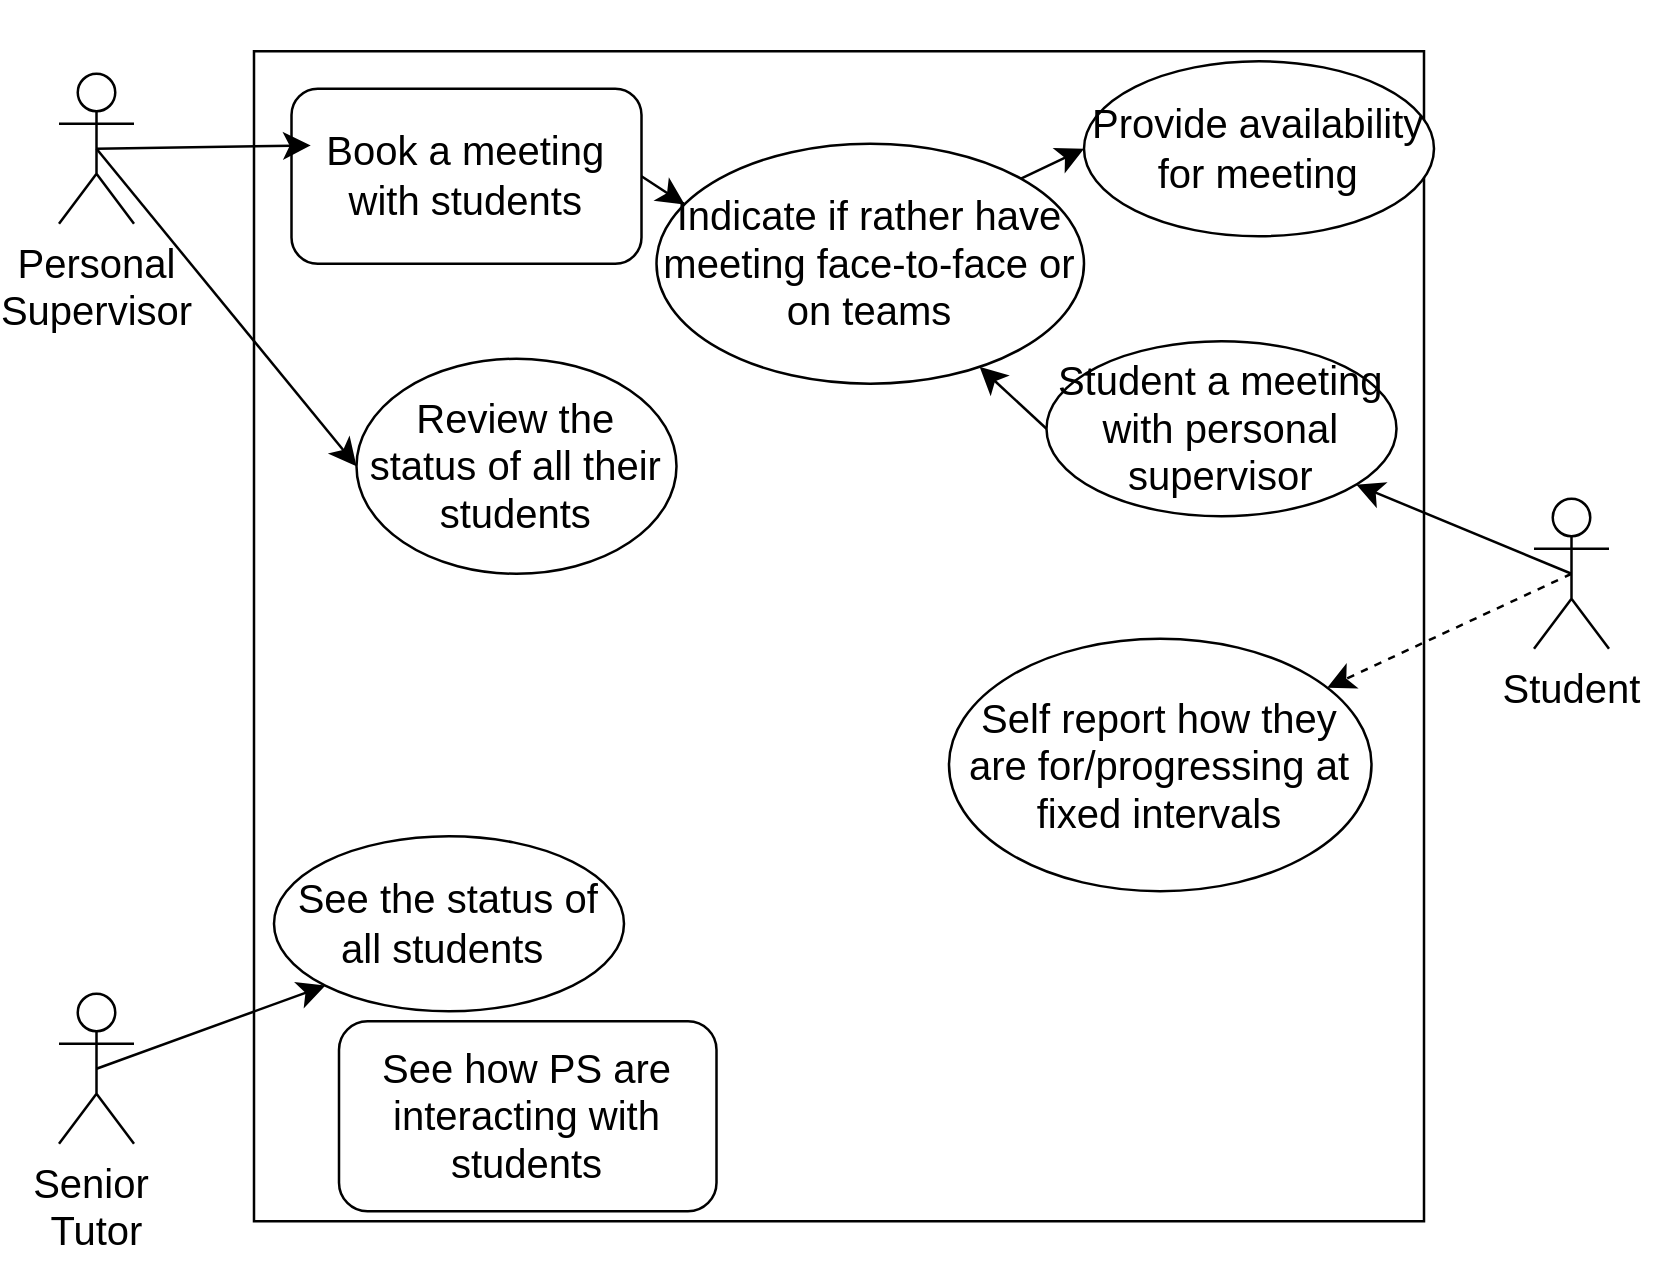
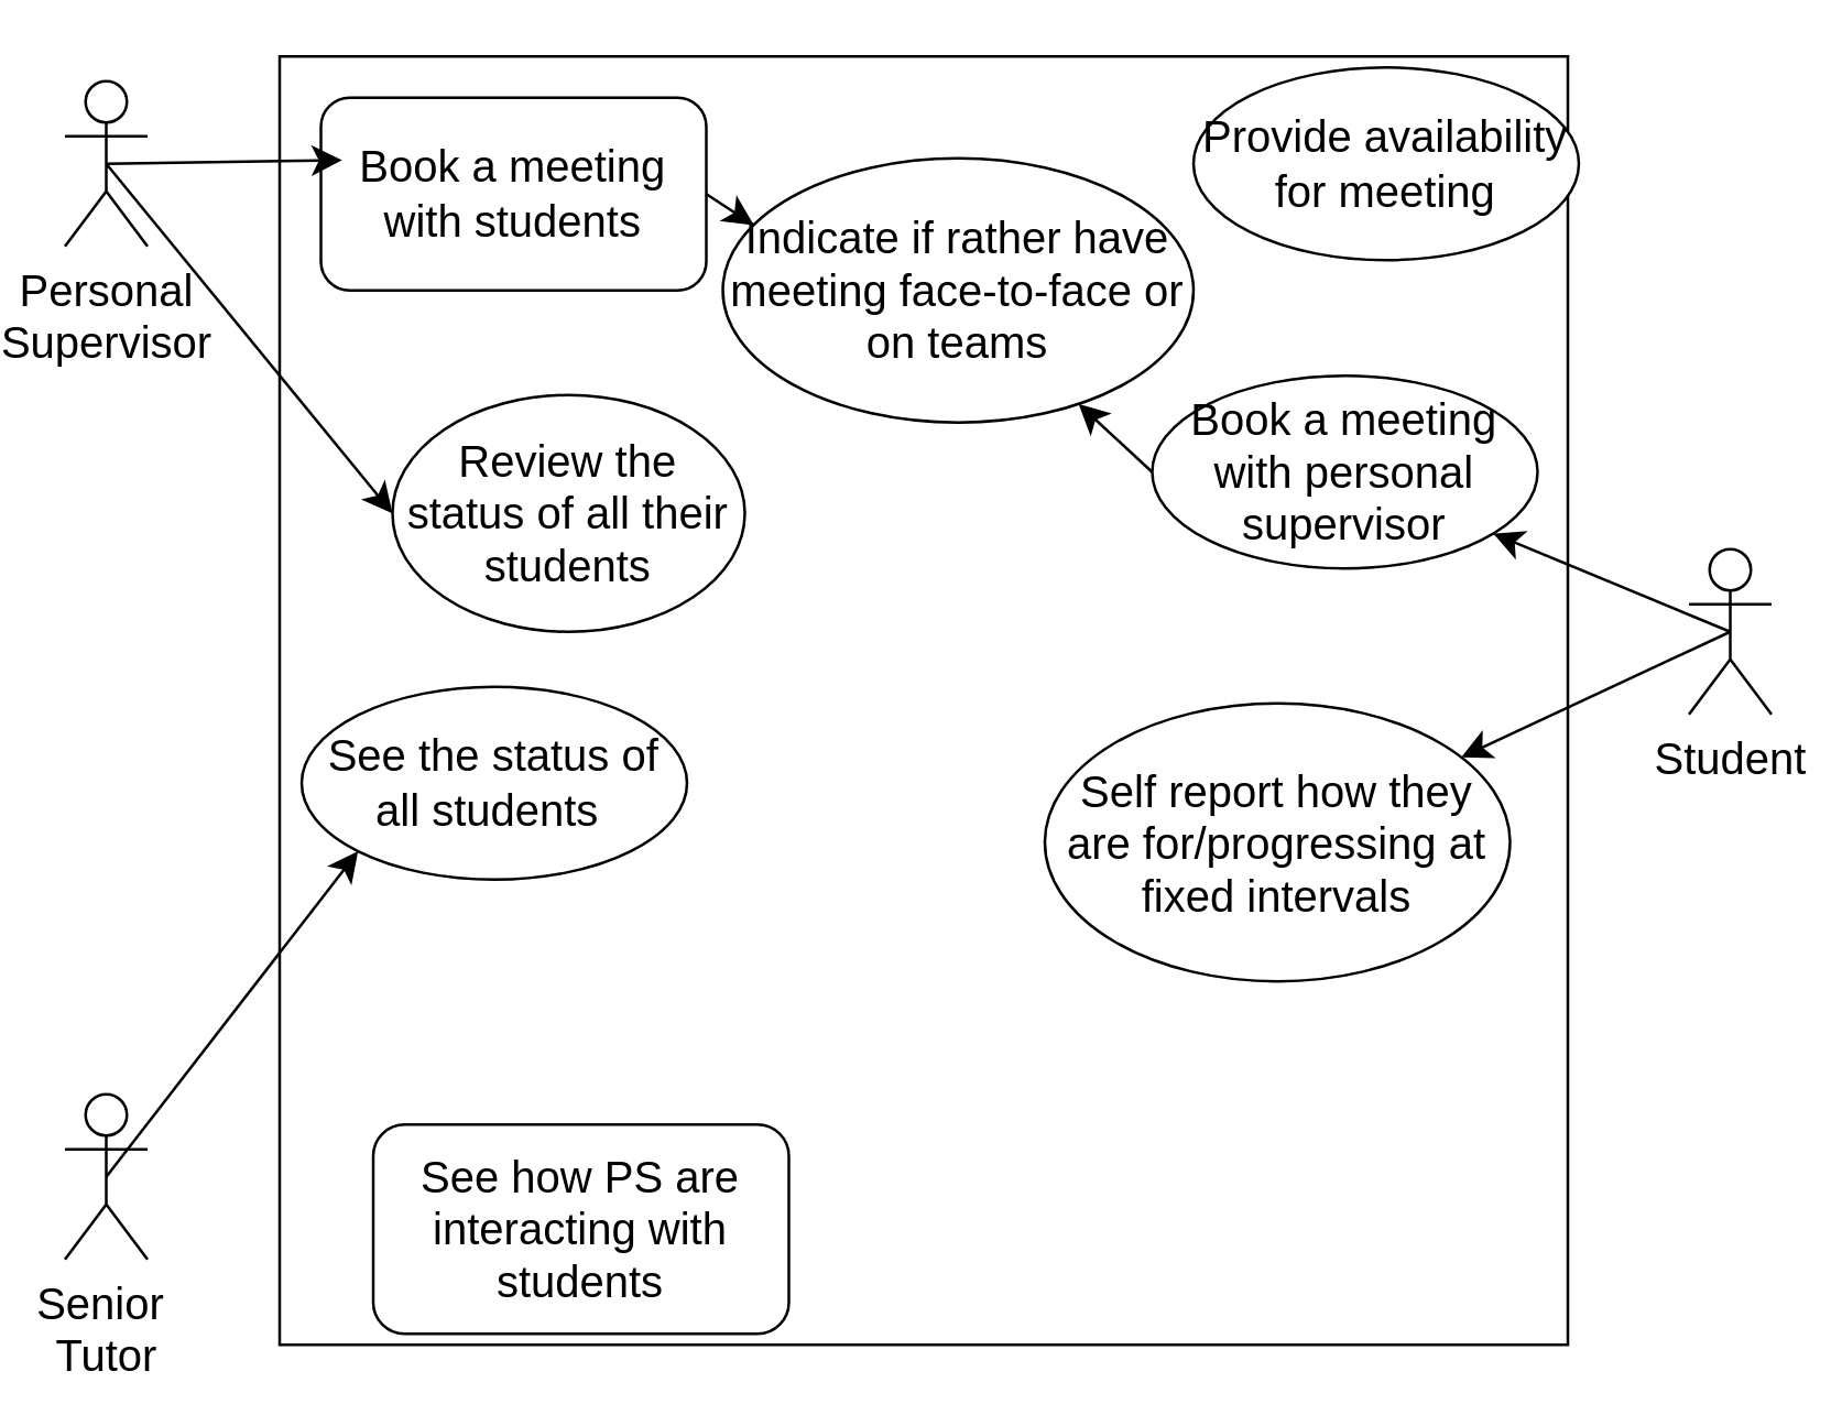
- <mxCell id="19" style="edgeStyle=none;curved=1;rounded=0;orthogonalLoop=1;jettySize=auto;html=1;exitX=1;exitY=0;exitDx=0;exitDy=0;entryX=0;entryY=0.5;entryDx=0;entryDy=0;fontSize=12;startSize=8;endSize=8;" parent="1" source="20" target="17" edge="1"><mxGeometry relative="1" as="geometry" /></mxCell>
- <mxCell id="13" value="Student a meeting with personal supervisor" style="ellipse;whiteSpace=wrap;html=1;fontSize=16;" parent="1" vertex="1"><mxGeometry x="415" y="136" width="140" height="70" as="geometry" /></mxCell>
+ <mxCell id="13" value="Book a meeting with personal supervisor" style="ellipse;whiteSpace=wrap;html=1;fontSize=16;" parent="1" vertex="1"><mxGeometry x="415" y="136" width="140" height="70" as="geometry" /></mxCell>
- <mxCell id="6" style="edgeStyle=none;curved=1;rounded=0;orthogonalLoop=1;jettySize=auto;html=1;exitX=0.5;exitY=0.5;exitDx=0;exitDy=0;exitPerimeter=0;fontSize=12;startSize=8;endSize=8;dashed=1;" parent="1" source="7" target="16" edge="1"><mxGeometry relative="1" as="geometry" /></mxCell>
+ <mxCell id="6" style="edgeStyle=none;curved=1;rounded=0;orthogonalLoop=1;jettySize=auto;html=1;exitX=0.5;exitY=0.5;exitDx=0;exitDy=0;exitPerimeter=0;fontSize=12;startSize=8;endSize=8;" parent="1" source="7" target="16" edge="1"><mxGeometry relative="1" as="geometry" /></mxCell>
- <mxCell id="14" value="See the status of all students&amp;nbsp;" style="ellipse;whiteSpace=wrap;html=1;fontSize=16;" parent="1" vertex="1"><mxGeometry x="106" y="334" width="140" height="70" as="geometry" /></mxCell>
+ <mxCell id="14" value="See the status of all students&amp;nbsp;" style="ellipse;whiteSpace=wrap;html=1;fontSize=16;" parent="1" vertex="1"><mxGeometry x="106" y="249" width="140" height="70" as="geometry" /></mxCell>
